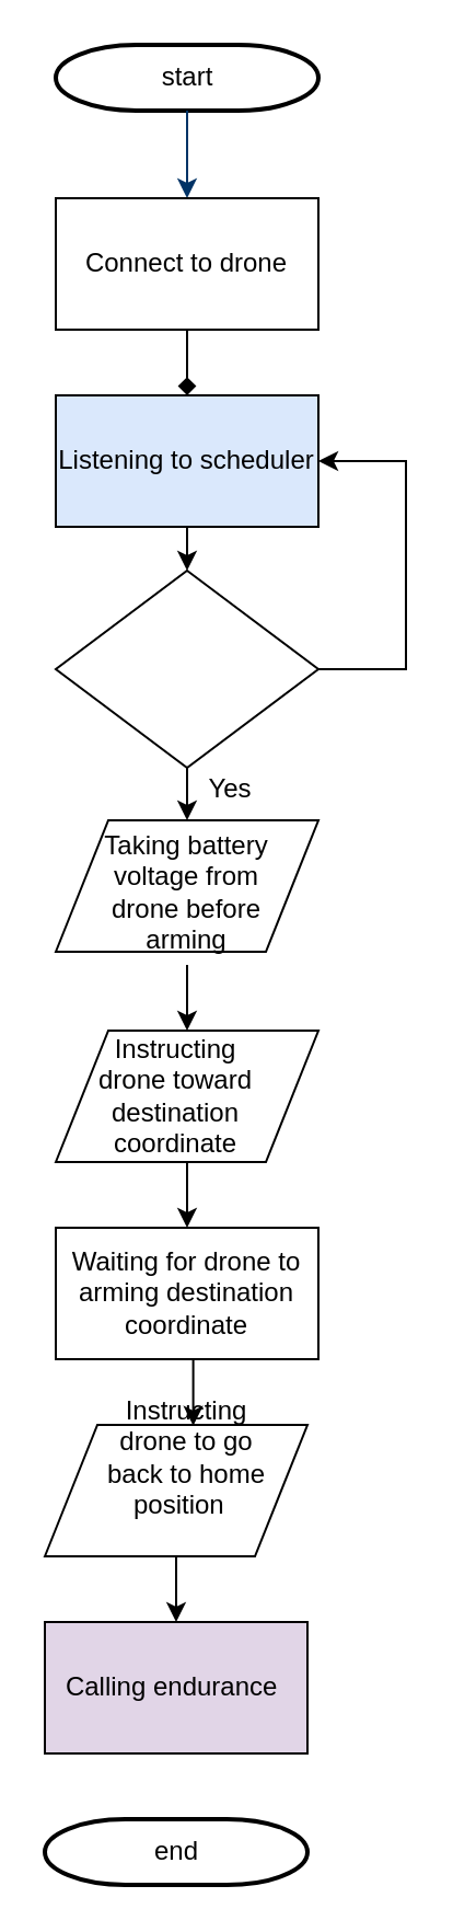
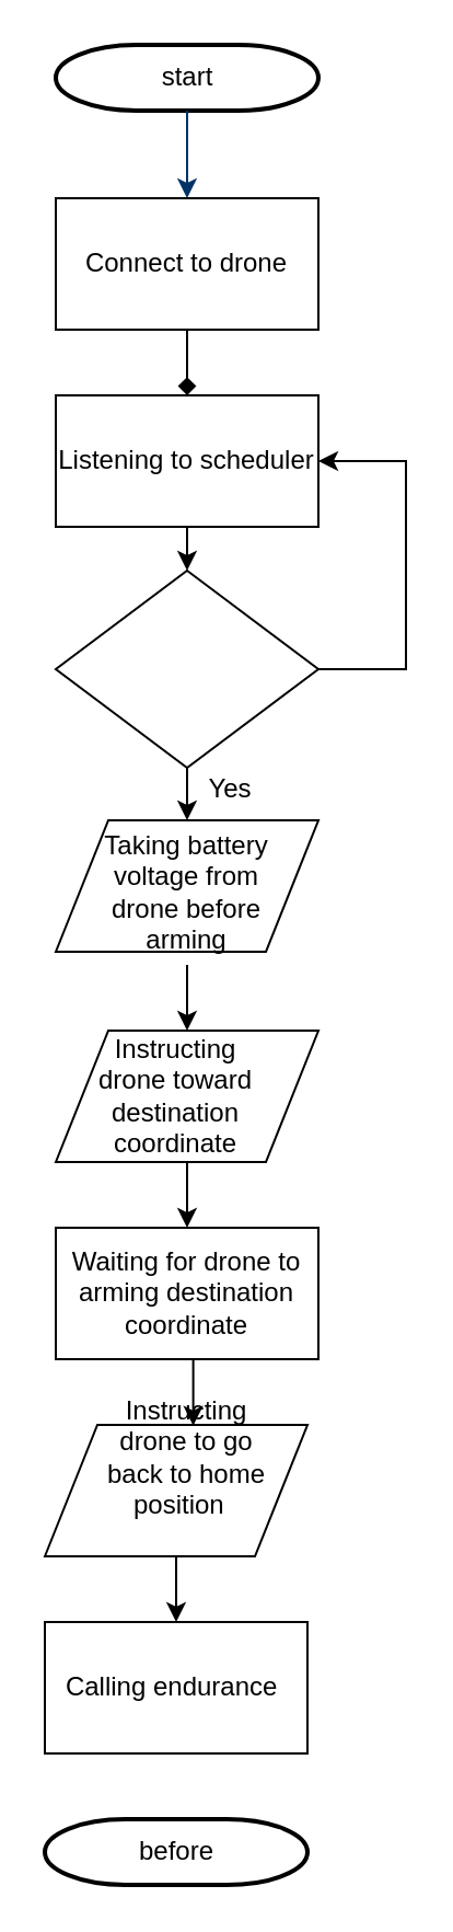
- <mxCell id="8" value="Listening to scheduler" style="rounded=0;whiteSpace=wrap;html=1;fillColor=#dae8fc;" vertex="1" parent="1"><mxGeometry x="25" y="180" width="120" height="60" as="geometry" /></mxCell>
+ <mxCell id="8" value="Listening to scheduler" style="rounded=0;whiteSpace=wrap;html=1;" vertex="1" parent="1"><mxGeometry x="25" y="180" width="120" height="60" as="geometry" /></mxCell>
- <mxCell id="23" value="Calling endurance&amp;nbsp;" style="rounded=0;whiteSpace=wrap;html=1;fillColor=#e1d5e7;" vertex="1" parent="1"><mxGeometry x="20" y="740" width="120" height="60" as="geometry" /></mxCell>
+ <mxCell id="23" value="Calling endurance&amp;nbsp;" style="rounded=0;whiteSpace=wrap;html=1;" vertex="1" parent="1"><mxGeometry x="20" y="740" width="120" height="60" as="geometry" /></mxCell>
- <mxCell id="4" value="end" style="shape=mxgraph.flowchart.terminator;strokeWidth=2;gradientColor=none;gradientDirection=north;fontStyle=0;html=1;" parent="1" vertex="1"><mxGeometry x="20" y="830" width="120" height="30" as="geometry" /></mxCell>
+ <mxCell id="4" value="before" style="shape=mxgraph.flowchart.terminator;strokeWidth=2;gradientColor=none;gradientDirection=north;fontStyle=0;html=1;" parent="1" vertex="1"><mxGeometry x="20" y="830" width="120" height="30" as="geometry" /></mxCell>
